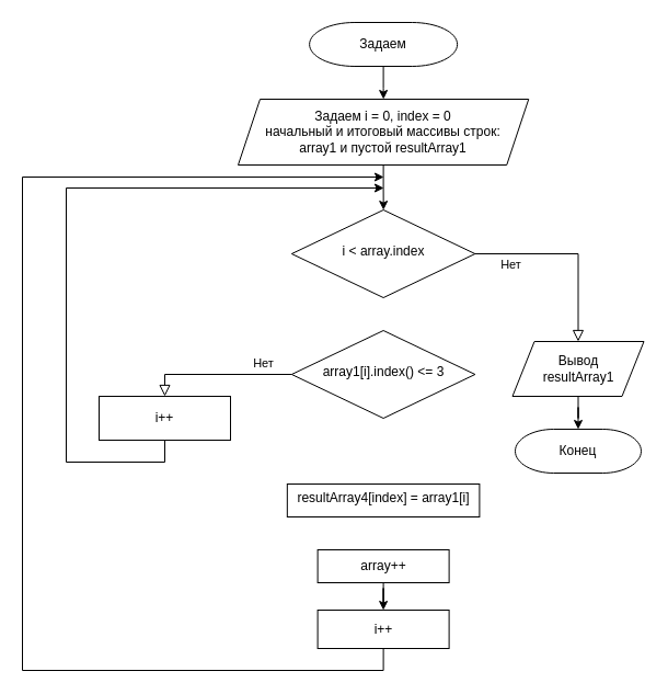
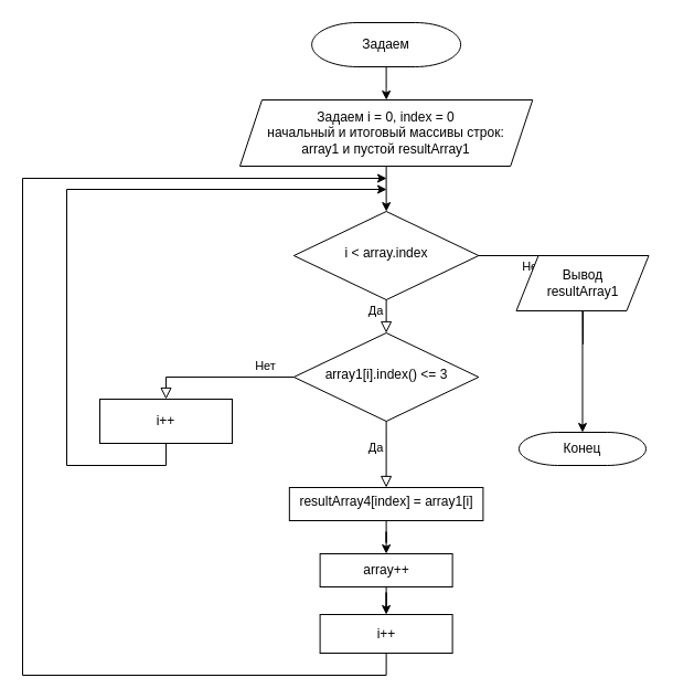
+ <mxCell id="14" value="Да" style="edgeStyle=orthogonalEdgeStyle;rounded=0;html=1;jettySize=auto;orthogonalLoop=1;fontSize=11;endArrow=block;endFill=0;endSize=8;strokeWidth=1;shadow=0;labelBackgroundColor=none;exitX=0.5;exitY=1;exitDx=0;exitDy=0;entryX=0.5;entryY=0;entryDx=0;entryDy=0;" edge="1" parent="1" source="11" target="3"><mxGeometry x="-0.333" y="-10" relative="1" as="geometry"><mxPoint as="offset" /><mxPoint x="443" y="241" as="sourcePoint" /><mxPoint x="538" y="271" as="targetPoint" /><Array as="points"><mxPoint x="350" y="271" /><mxPoint x="350" y="271" /></Array></mxGeometry></mxCell>
- <mxCell id="23" value="Вывод &lt;br&gt;resultArray1" style="shape=parallelogram;perimeter=parallelogramPerimeter;whiteSpace=wrap;html=1;fixedSize=1;" vertex="1" parent="1"><mxGeometry x="467.5" y="311" width="120" height="50" as="geometry" /></mxCell>
+ <mxCell id="23" value="Вывод &lt;br&gt;resultArray1" style="shape=parallelogram;perimeter=parallelogramPerimeter;whiteSpace=wrap;html=1;fixedSize=1;" vertex="1" parent="1"><mxGeometry x="467.5" y="231" width="120" height="50" as="geometry" /></mxCell>
+ <mxCell id="17" value="Да" style="edgeStyle=orthogonalEdgeStyle;rounded=0;html=1;jettySize=auto;orthogonalLoop=1;fontSize=11;endArrow=block;endFill=0;endSize=8;strokeWidth=1;shadow=0;labelBackgroundColor=none;exitX=0.5;exitY=1;exitDx=0;exitDy=0;entryX=0.5;entryY=0;entryDx=0;entryDy=0;" edge="1" parent="1" source="3" target="16"><mxGeometry x="-0.2" y="-10" relative="1" as="geometry"><mxPoint as="offset" /><mxPoint x="480" y="411" as="sourcePoint" /><mxPoint x="430" y="431" as="targetPoint" /><Array as="points"><mxPoint x="350" y="431" /><mxPoint x="350" y="431" /></Array></mxGeometry></mxCell>
- <mxCell id="8" value="Конец" style="strokeWidth=1;html=1;shape=mxgraph.flowchart.terminator;whiteSpace=wrap;" vertex="1" parent="1"><mxGeometry x="470" y="391" width="115" height="40" as="geometry" /></mxCell>
+ <mxCell id="8" value="Конец" style="strokeWidth=1;html=1;shape=mxgraph.flowchart.terminator;whiteSpace=wrap;" vertex="1" parent="1"><mxGeometry x="470" y="391" width="115" height="30" as="geometry" /></mxCell>
+ <mxCell id="15" style="edgeStyle=orthogonalEdgeStyle;rounded=0;orthogonalLoop=1;jettySize=auto;html=1;entryX=0.5;entryY=0;entryDx=0;entryDy=0;" edge="1" parent="1" source="16" target="19"><mxGeometry relative="1" as="geometry" /></mxCell>
